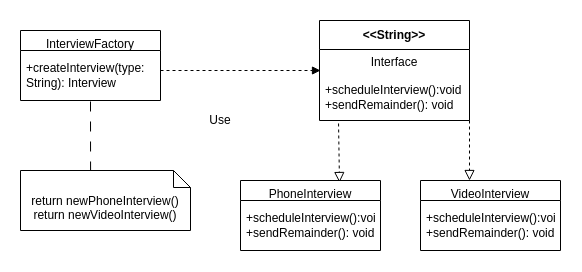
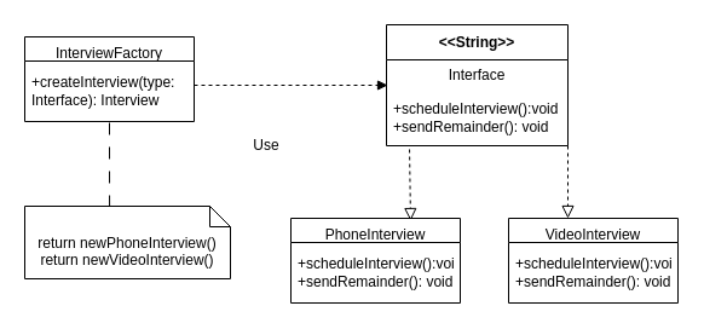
- <mxCell id="3" value="+createInterview(type:&lt;div&gt;String): Interview&lt;/div&gt;" style="text;html=1;strokeColor=none;fillColor=none;align=left;verticalAlign=middle;spacingLeft=4;spacingRight=4;overflow=hidden;rotatable=0;points=[[0,0.5],[1,0.5]];portConstraint=eastwest;whiteSpace=wrap;" vertex="1" parent="2"><mxGeometry y="20" width="140" height="50" as="geometry" /></mxCell>
+ <mxCell id="3" value="+createInterview(type:&lt;div&gt;Interface): Interview&lt;/div&gt;" style="text;html=1;strokeColor=none;fillColor=none;align=left;verticalAlign=middle;spacingLeft=4;spacingRight=4;overflow=hidden;rotatable=0;points=[[0,0.5],[1,0.5]];portConstraint=eastwest;whiteSpace=wrap;" vertex="1" parent="2"><mxGeometry y="20" width="140" height="50" as="geometry" /></mxCell>
